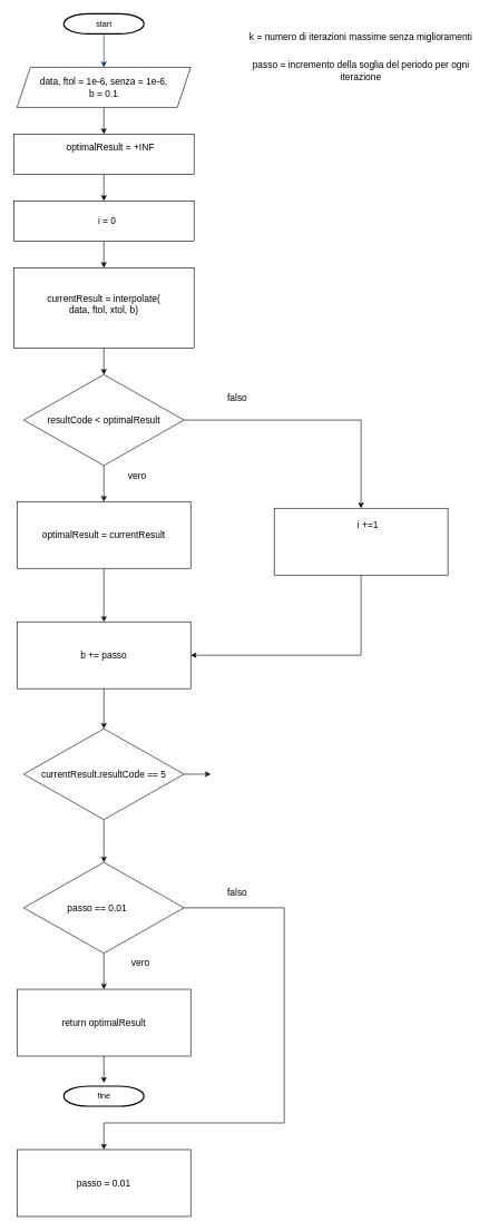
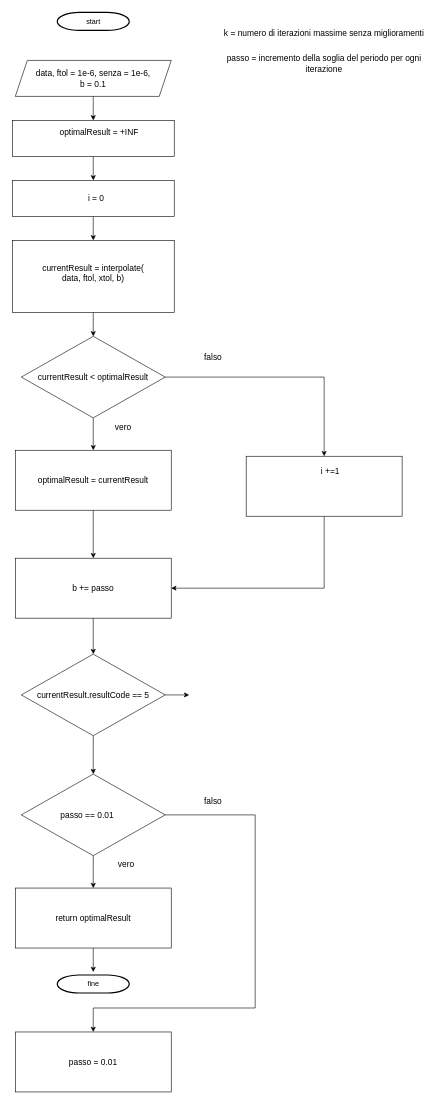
- <mxCell id="3" style="fontStyle=1;strokeColor=#003366;strokeWidth=1;html=1;entryX=0.5;entryY=0;entryDx=0;entryDy=0;" parent="1" source="2" target="6" edge="1"><mxGeometry relative="1" as="geometry"><mxPoint x="155" y="90" as="targetPoint" /></mxGeometry></mxCell>
- <mxCell id="19" value="resultCode &amp;lt; optimalResult" style="text;html=1;strokeColor=none;fillColor=none;align=center;verticalAlign=middle;whiteSpace=wrap;rounded=0;fontSize=14;" vertex="1" parent="1"><mxGeometry x="30" y="568" width="250" height="120" as="geometry" /></mxCell>
+ <mxCell id="19" value="currentResult &amp;lt; optimalResult" style="text;html=1;strokeColor=none;fillColor=none;align=center;verticalAlign=middle;whiteSpace=wrap;rounded=0;fontSize=14;" vertex="1" parent="1"><mxGeometry x="30" y="568" width="250" height="120" as="geometry" /></mxCell>
